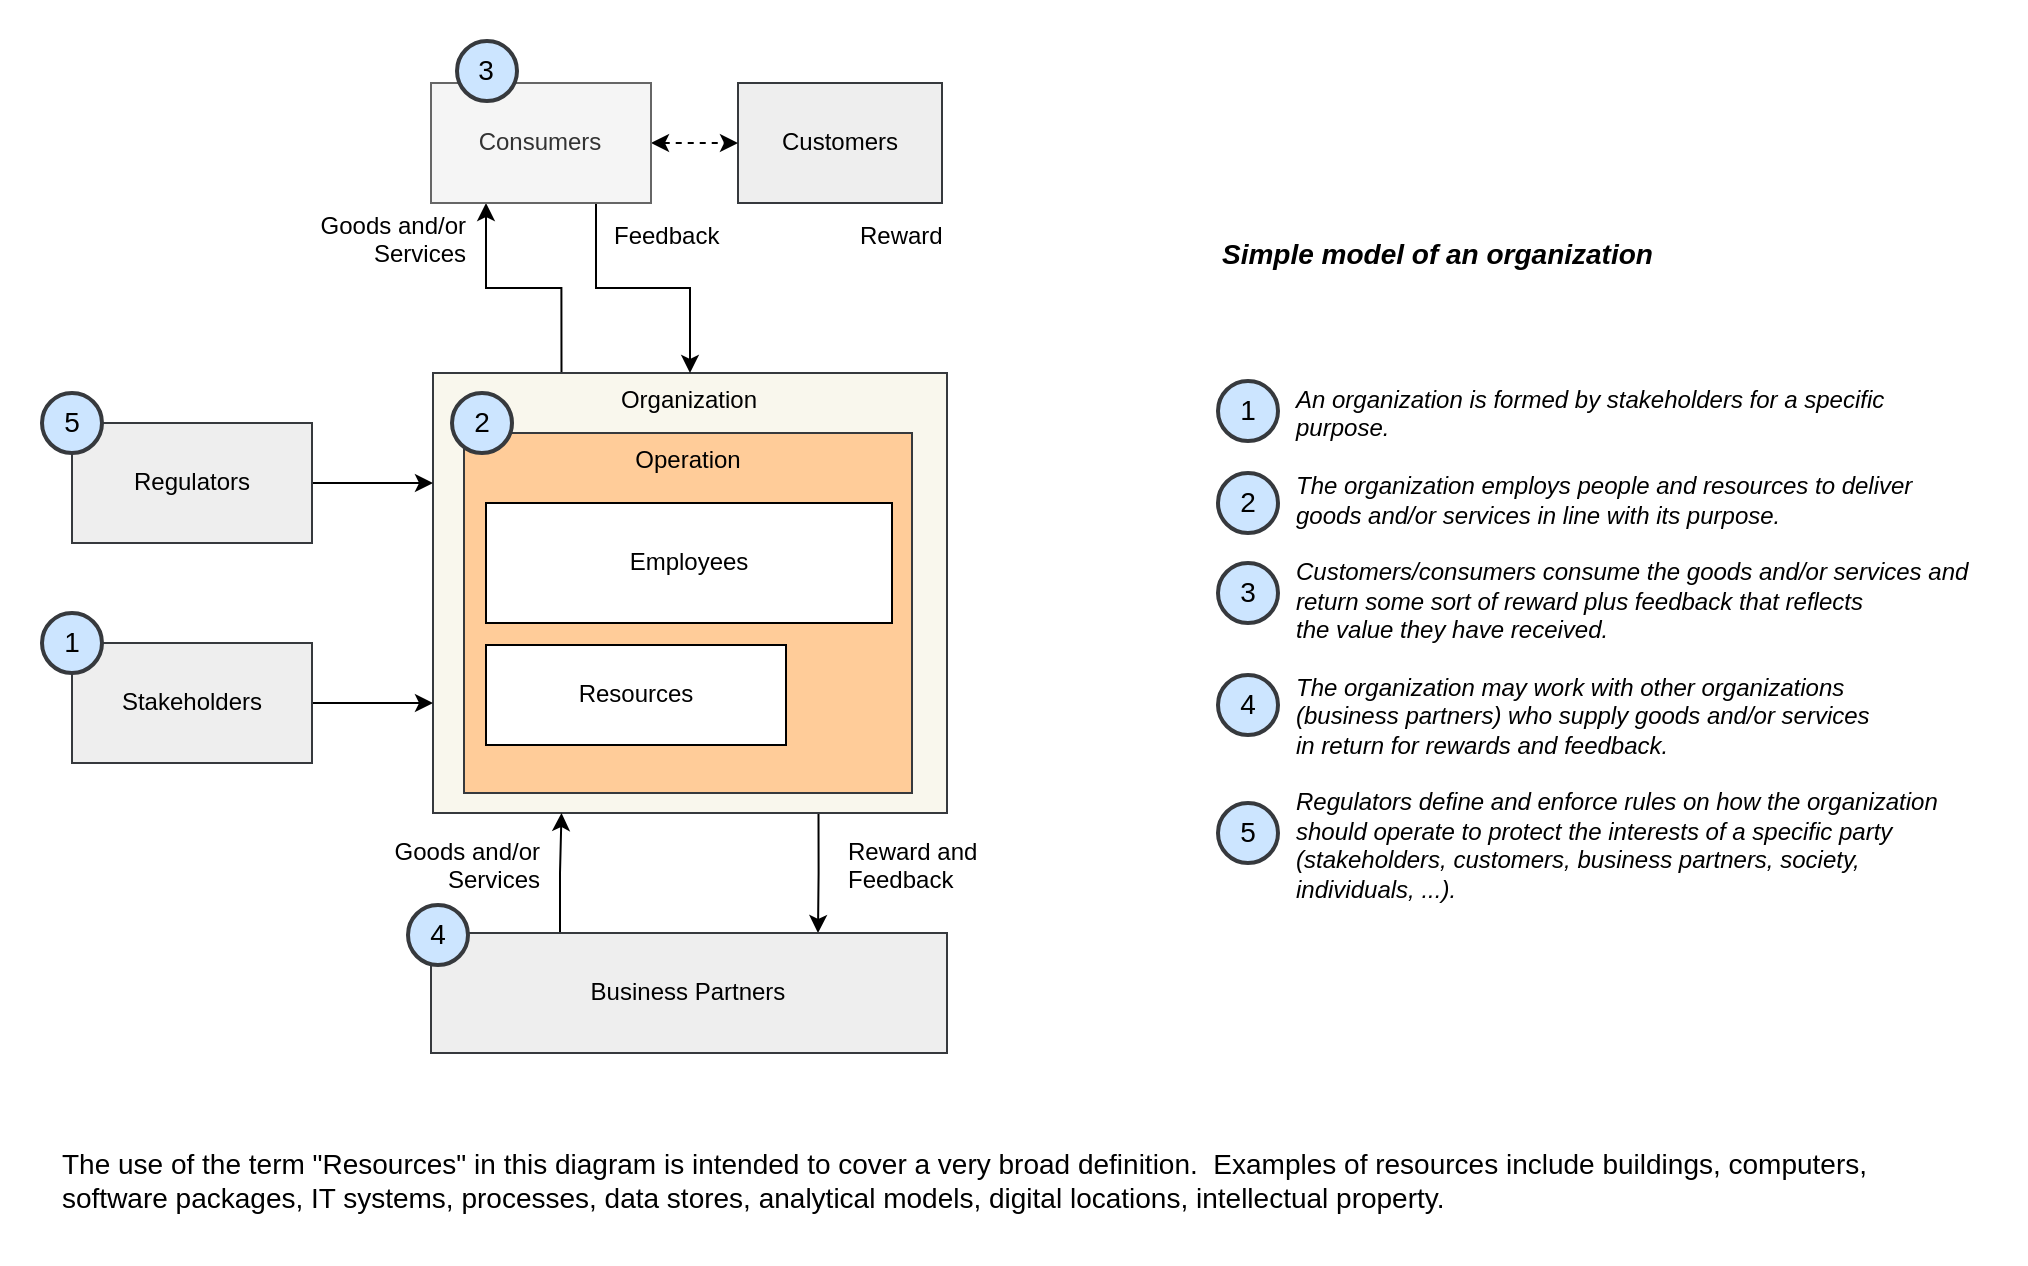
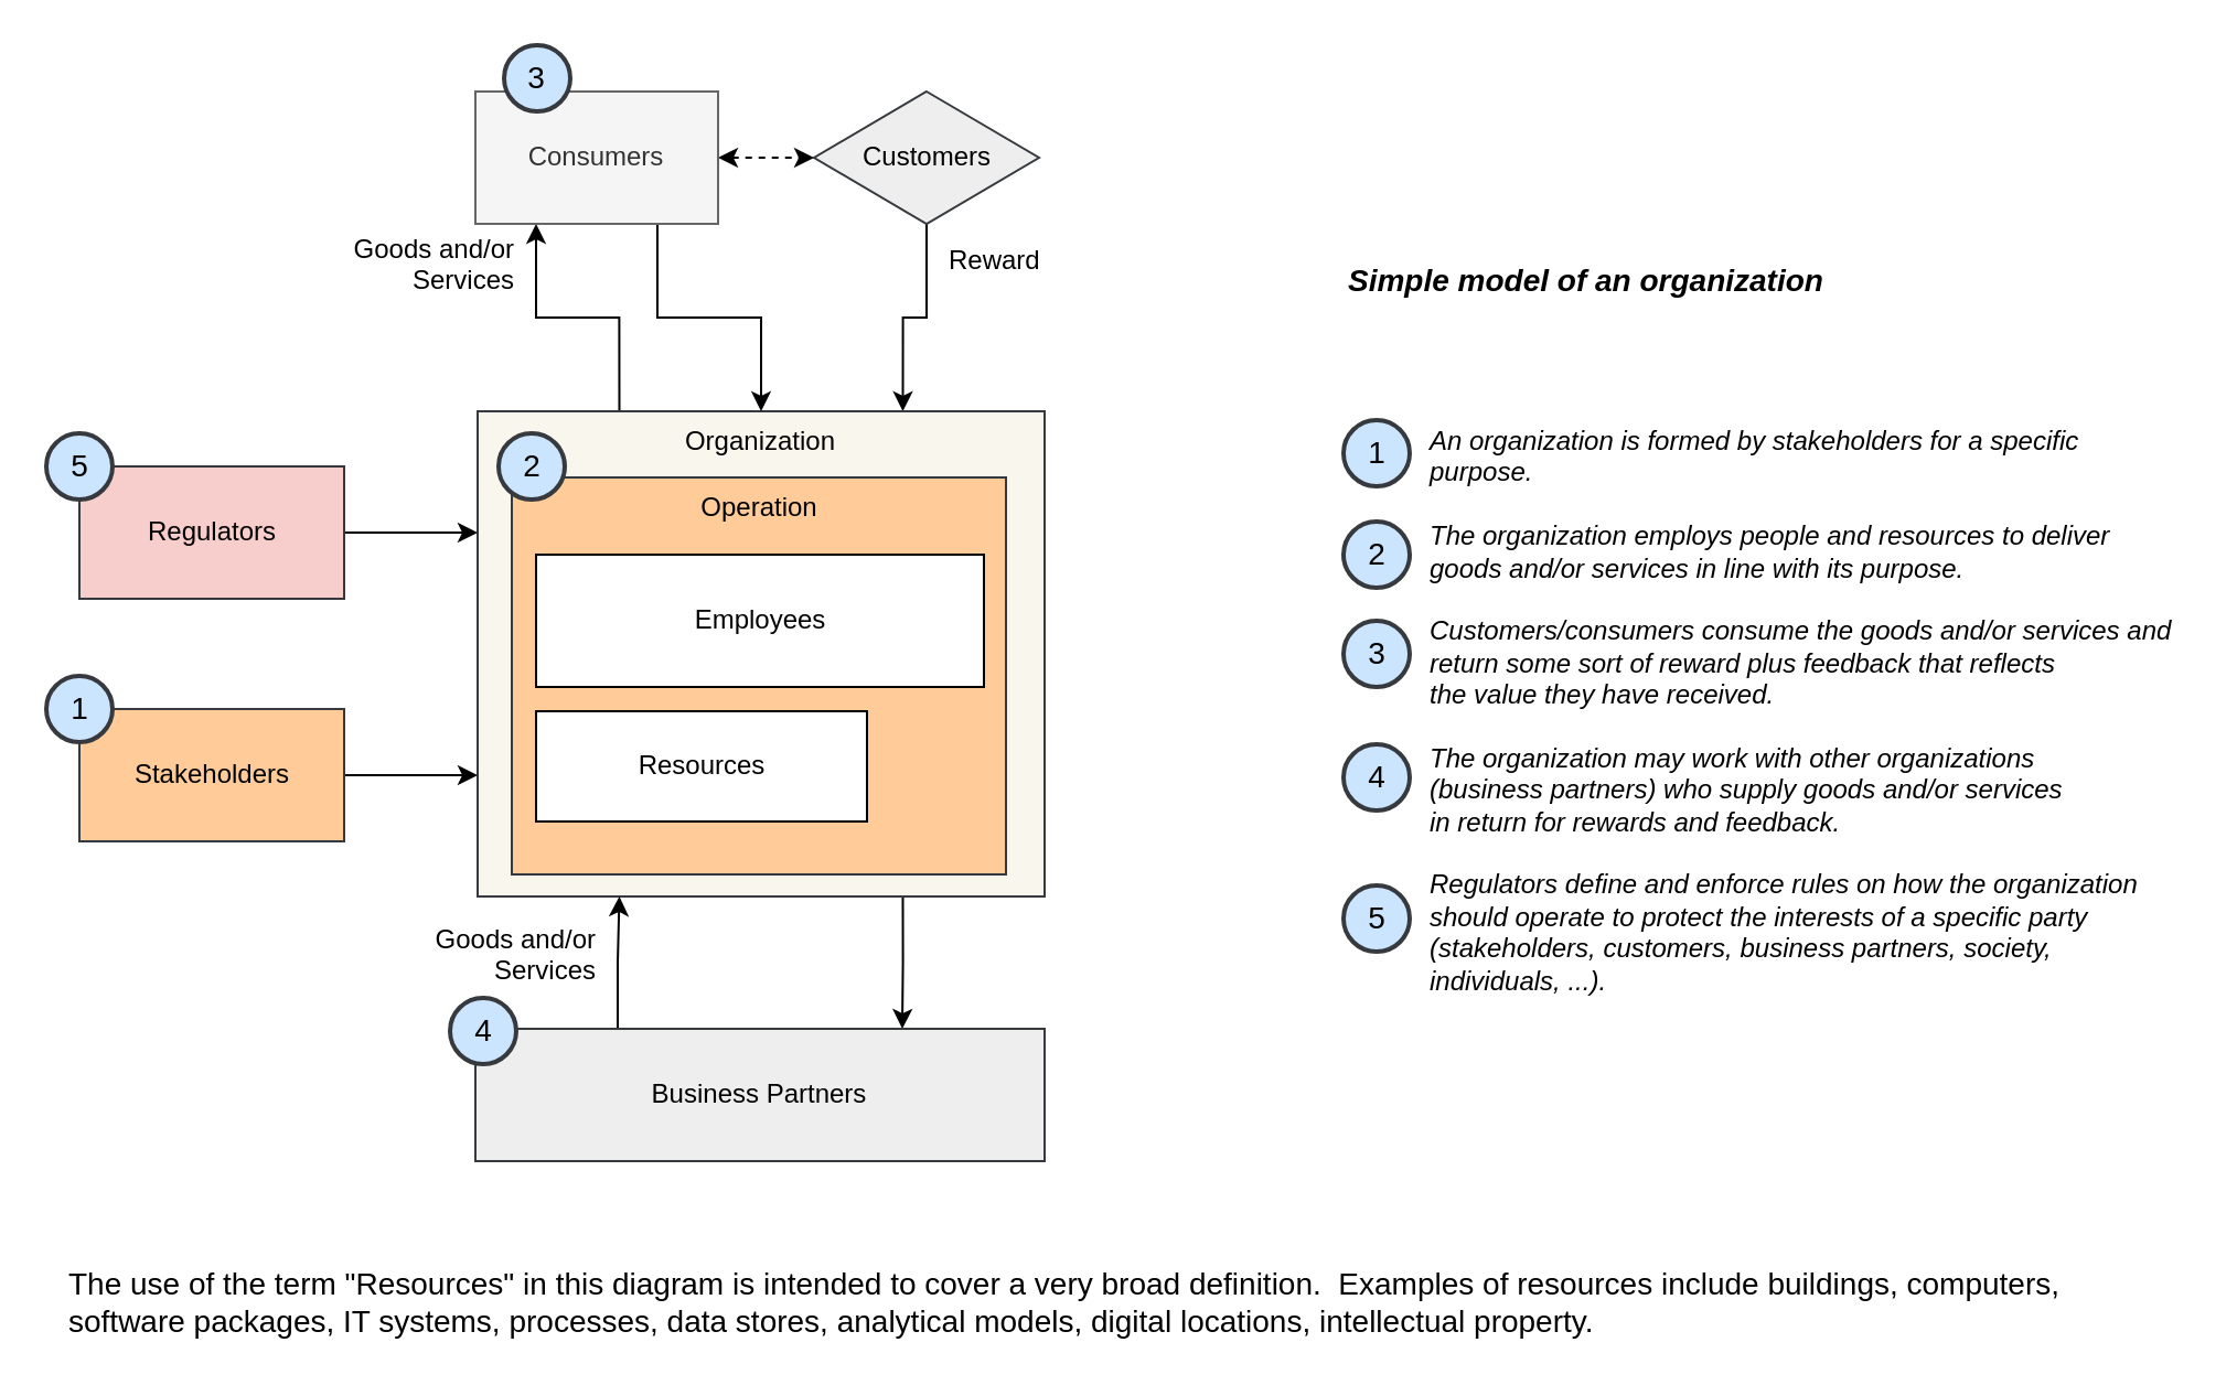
- <mxCell id="3" value="Customers" style="rounded=0;whiteSpace=wrap;html=1;strokeColor=#36393d;strokeWidth=1;fillColor=#eeeeee;align=center;spacingRight=0;" parent="1" vertex="1"><mxGeometry x="368.5" y="41" width="102" height="60" as="geometry" /></mxCell>
+ <mxCell id="3" value="Customers" style="rhombus;whiteSpace=wrap;html=1;strokeColor=#36393d;strokeWidth=1;fillColor=#eeeeee;align=center;spacingRight=0;" parent="1" vertex="1"><mxGeometry x="368.5" y="41" width="102" height="60" as="geometry" /></mxCell>
- <mxCell id="13" value="Feedback&lt;br&gt;" style="text;html=1;resizable=0;points=[];autosize=1;align=left;verticalAlign=top;spacingTop=-4;" parent="1" vertex="1"><mxGeometry x="304.5" y="108" width="70" height="20" as="geometry" /></mxCell>
+ <mxCell id="2" style="edgeStyle=orthogonalEdgeStyle;rounded=0;orthogonalLoop=1;jettySize=auto;html=1;exitX=0.5;exitY=1;exitDx=0;exitDy=0;entryX=0.75;entryY=0;entryDx=0;entryDy=0;startArrow=none;startFill=0;strokeColor=#000000;fontSize=13;" parent="1" source="3" target="6" edge="1"><mxGeometry relative="1" as="geometry" /></mxCell>
- <mxCell id="19" value="Regulators&lt;br&gt;" style="rounded=0;whiteSpace=wrap;html=1;strokeColor=#36393d;strokeWidth=1;fillColor=#eeeeee;" parent="1" vertex="1"><mxGeometry x="35.5" y="211" width="120" height="60" as="geometry" /></mxCell>
+ <mxCell id="19" value="Regulators&lt;br&gt;" style="rounded=0;whiteSpace=wrap;html=1;strokeColor=#36393d;strokeWidth=1;fillColor=#f8cecc;" parent="1" vertex="1"><mxGeometry x="35.5" y="211" width="120" height="60" as="geometry" /></mxCell>
- <mxCell id="17" value="Stakeholders&lt;br&gt;" style="rounded=0;whiteSpace=wrap;html=1;strokeColor=#36393d;strokeWidth=1;fillColor=#eeeeee;" parent="1" vertex="1"><mxGeometry x="35.5" y="321" width="120" height="60" as="geometry" /></mxCell>
+ <mxCell id="17" value="Stakeholders&lt;br&gt;" style="rounded=0;whiteSpace=wrap;html=1;strokeColor=#36393d;strokeWidth=1;fillColor=#ffcc99;" parent="1" vertex="1"><mxGeometry x="35.5" y="321" width="120" height="60" as="geometry" /></mxCell>
- <mxCell id="23" value="Reward and&lt;br&gt;Feedback&lt;br&gt;" style="text;html=1;resizable=0;points=[];autosize=1;align=left;verticalAlign=top;spacingTop=-4;" parent="1" vertex="1"><mxGeometry x="421.5" y="416" width="80" height="30" as="geometry" /></mxCell>
